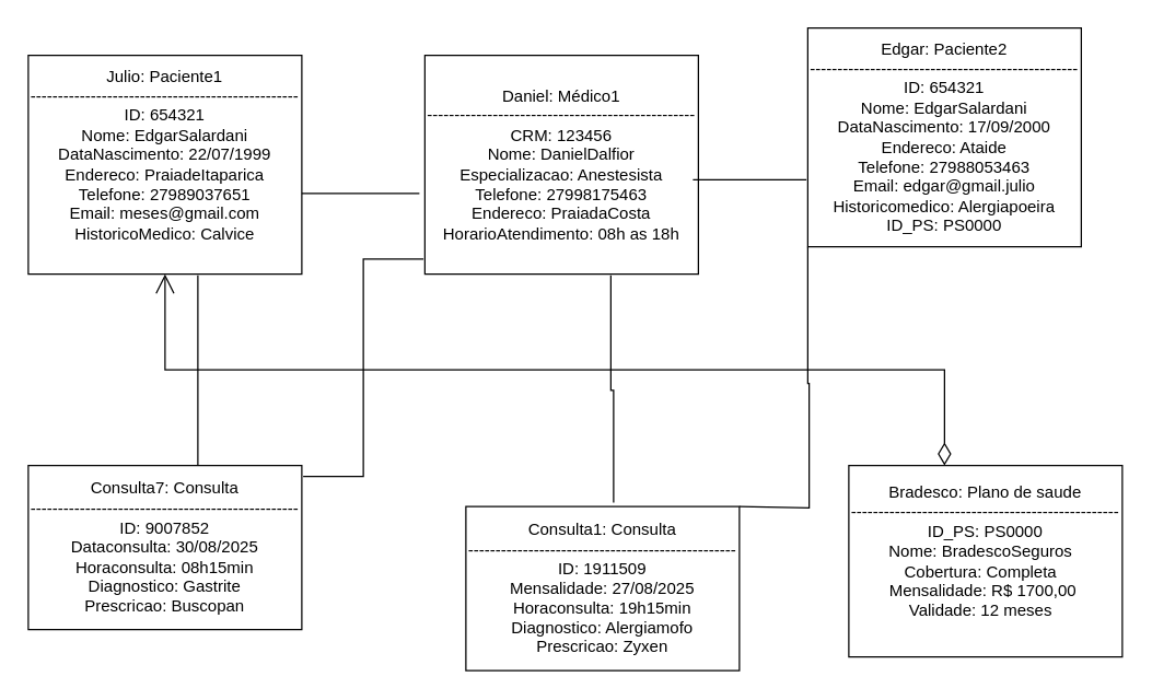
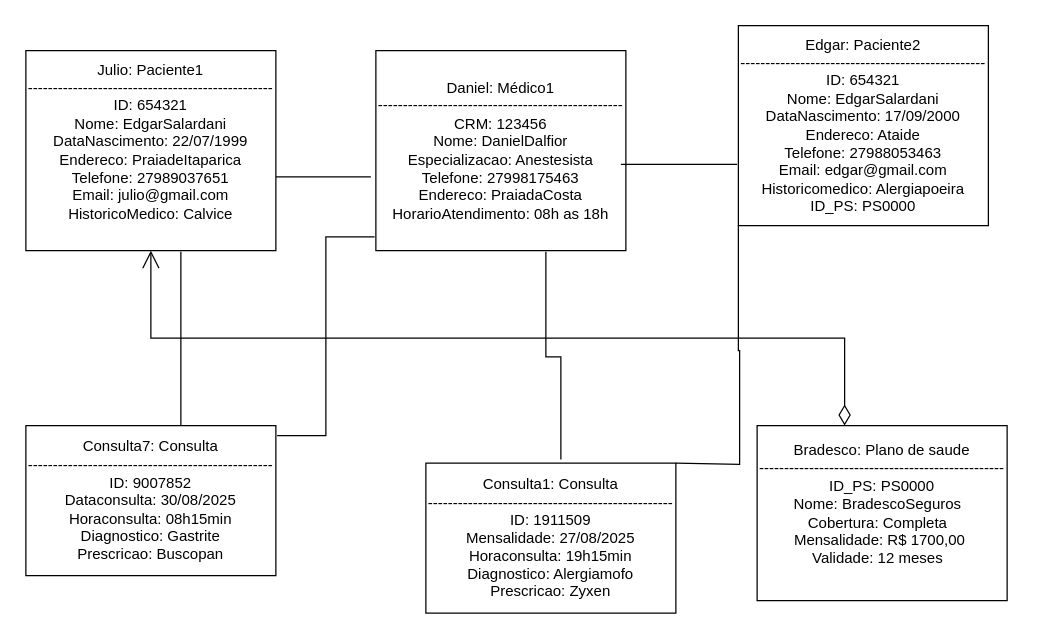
- <mxCell id="3" value="Edgar: Paciente2&#10;-------------------------------------------------&#10;ID: 654321&#10;Nome: EdgarSalardani&#10;DataNascimento: 17/09/2000&#10;Endereco: Ataide&#10;Telefone: 27988053463&#10;Email: edgar@gmail.julio&#10;Historicomedico: Alergiapoeira&#10;ID_PS: PS0000" style="shape=rectangle;whiteSpace=wrap;" vertex="1" parent="1"><mxGeometry x="590" y="20" width="200" height="160" as="geometry" /></mxCell>
+ <mxCell id="3" value="Edgar: Paciente2&#10;-------------------------------------------------&#10;ID: 654321&#10;Nome: EdgarSalardani&#10;DataNascimento: 17/09/2000&#10;Endereco: Ataide&#10;Telefone: 27988053463&#10;Email: edgar@gmail.com&#10;Historicomedico: Alergiapoeira&#10;ID_PS: PS0000" style="shape=rectangle;whiteSpace=wrap;" vertex="1" parent="1"><mxGeometry x="590" y="20" width="200" height="160" as="geometry" /></mxCell>
- <mxCell id="6" value="Julio: Paciente1&#10;-------------------------------------------------&#10;ID: 654321&#10;Nome: EdgarSalardani&#10;DataNascimento: 22/07/1999&#10;Endereco: PraiadeItaparica&#10;Telefone: 27989037651&#10;Email: meses@gmail.com&#10;HistoricoMedico: Calvice&#10;" style="shape=rectangle;whiteSpace=wrap;" vertex="1" parent="1"><mxGeometry x="20" y="40" width="200" height="160" as="geometry" /></mxCell>
+ <mxCell id="6" value="Julio: Paciente1&#10;-------------------------------------------------&#10;ID: 654321&#10;Nome: EdgarSalardani&#10;DataNascimento: 22/07/1999&#10;Endereco: PraiadeItaparica&#10;Telefone: 27989037651&#10;Email: julio@gmail.com&#10;HistoricoMedico: Calvice&#10;" style="shape=rectangle;whiteSpace=wrap;" vertex="1" parent="1"><mxGeometry x="20" y="40" width="200" height="160" as="geometry" /></mxCell>
- <mxCell id="2" value="Daniel: Médico1&#10;-------------------------------------------------&#10;CRM: 123456&#10;Nome: DanielDalfior&#10;Especializacao: Anestesista&#10;Telefone: 27998175463&#10;Endereco: PraiadaCosta&#10;HorarioAtendimento: 08h as 18h" style="shape=rectangle;whiteSpace=wrap;align=center;" vertex="1" parent="1"><mxGeometry x="310" y="40" width="200" height="160" as="geometry" /></mxCell>
+ <mxCell id="2" value="Daniel: Médico1&#10;-------------------------------------------------&#10;CRM: 123456&#10;Nome: DanielDalfior&#10;Especializacao: Anestesista&#10;Telefone: 27998175463&#10;Endereco: PraiadaCosta&#10;HorarioAtendimento: 08h as 18h" style="shape=rectangle;whiteSpace=wrap;align=center;" vertex="1" parent="1"><mxGeometry x="300" y="40" width="200" height="160" as="geometry" /></mxCell>
- <mxCell id="5" value="Bradesco: Plano de saude&#10;-------------------------------------------------&#10;ID_PS: PS0000&#10;Nome: BradescoSeguros  &#10;Cobertura: Completa  &#10;Mensalidade: R$ 1700,00 &#10;Validade: 12 meses  &#10;" style="shape=rectangle;whiteSpace=wrap;" vertex="1" parent="1"><mxGeometry x="620" y="340" width="200" height="140" as="geometry" /></mxCell>
+ <mxCell id="5" value="Bradesco: Plano de saude&#10;-------------------------------------------------&#10;ID_PS: PS0000&#10;Nome: BradescoSeguros  &#10;Cobertura: Completa  &#10;Mensalidade: R$ 1700,00 &#10;Validade: 12 meses  &#10;" style="shape=rectangle;whiteSpace=wrap;" vertex="1" parent="1"><mxGeometry x="605" y="340" width="200" height="140" as="geometry" /></mxCell>
